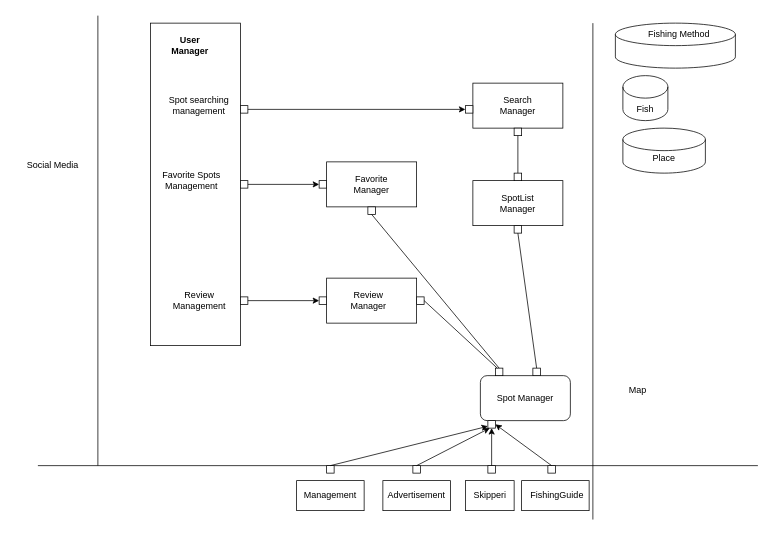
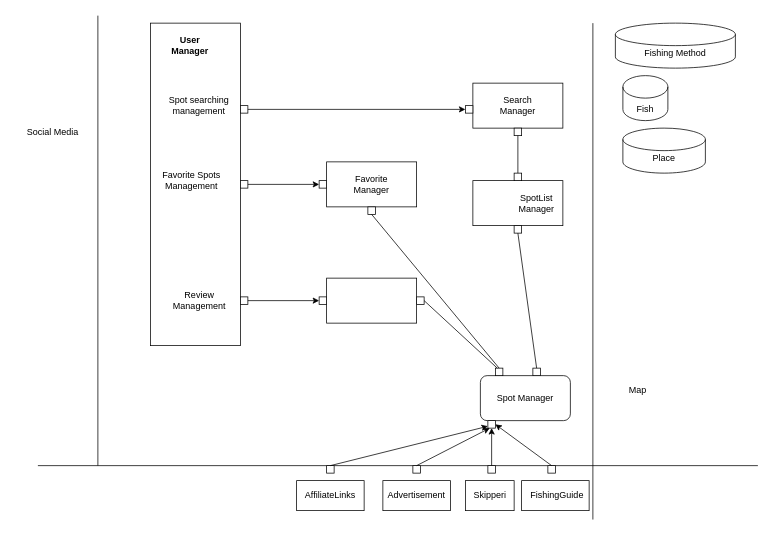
- <mxCell id="22" value="Fishing Method" style="text;html=1;strokeColor=none;fillColor=none;align=center;verticalAlign=middle;whiteSpace=wrap;rounded=0;" parent="1" vertex="1"><mxGeometry x="840" y="35" width="130" height="20" as="geometry" /></mxCell>
+ <mxCell id="22" value="Fishing Method" style="text;html=1;strokeColor=none;fillColor=none;align=center;verticalAlign=middle;whiteSpace=wrap;rounded=0;" parent="1" vertex="1"><mxGeometry x="835" y="60" width="130" height="20" as="geometry" /></mxCell>
- <mxCell id="62" value="Social Media" style="text;html=1;strokeColor=none;fillColor=none;align=center;verticalAlign=middle;whiteSpace=wrap;rounded=0;" parent="1" vertex="1"><mxGeometry x="20" y="210" width="100" height="20" as="geometry" /></mxCell>
+ <mxCell id="62" value="Social Media" style="text;html=1;strokeColor=none;fillColor=none;align=center;verticalAlign=middle;whiteSpace=wrap;rounded=0;" parent="1" vertex="1"><mxGeometry x="20" y="165" width="100" height="20" as="geometry" /></mxCell>
- <mxCell id="14" value="SpotList Manager" style="text;html=1;strokeColor=none;fillColor=none;align=center;verticalAlign=middle;whiteSpace=wrap;rounded=0;" parent="1" vertex="1"><mxGeometry x="670" y="260" width="40" height="20" as="geometry" /></mxCell>
+ <mxCell id="14" value="SpotList Manager" style="text;html=1;strokeColor=none;fillColor=none;align=center;verticalAlign=middle;whiteSpace=wrap;rounded=0;" parent="1" vertex="1"><mxGeometry x="695" y="260" width="40" height="20" as="geometry" /></mxCell>
- <mxCell id="44" value="Review Manager" style="text;html=1;strokeColor=none;fillColor=none;align=center;verticalAlign=middle;whiteSpace=wrap;rounded=0;" parent="1" vertex="1"><mxGeometry x="471" y="390" width="40" height="20" as="geometry" /></mxCell>
- <mxCell id="51" value="Management" style="text;html=1;strokeColor=none;fillColor=none;align=center;verticalAlign=middle;whiteSpace=wrap;rounded=0;" parent="1" vertex="1"><mxGeometry x="390" y="650" width="100" height="20" as="geometry" /></mxCell>
+ <mxCell id="51" value="AffiliateLinks" style="text;html=1;strokeColor=none;fillColor=none;align=center;verticalAlign=middle;whiteSpace=wrap;rounded=0;" parent="1" vertex="1"><mxGeometry x="390" y="650" width="100" height="20" as="geometry" /></mxCell>
